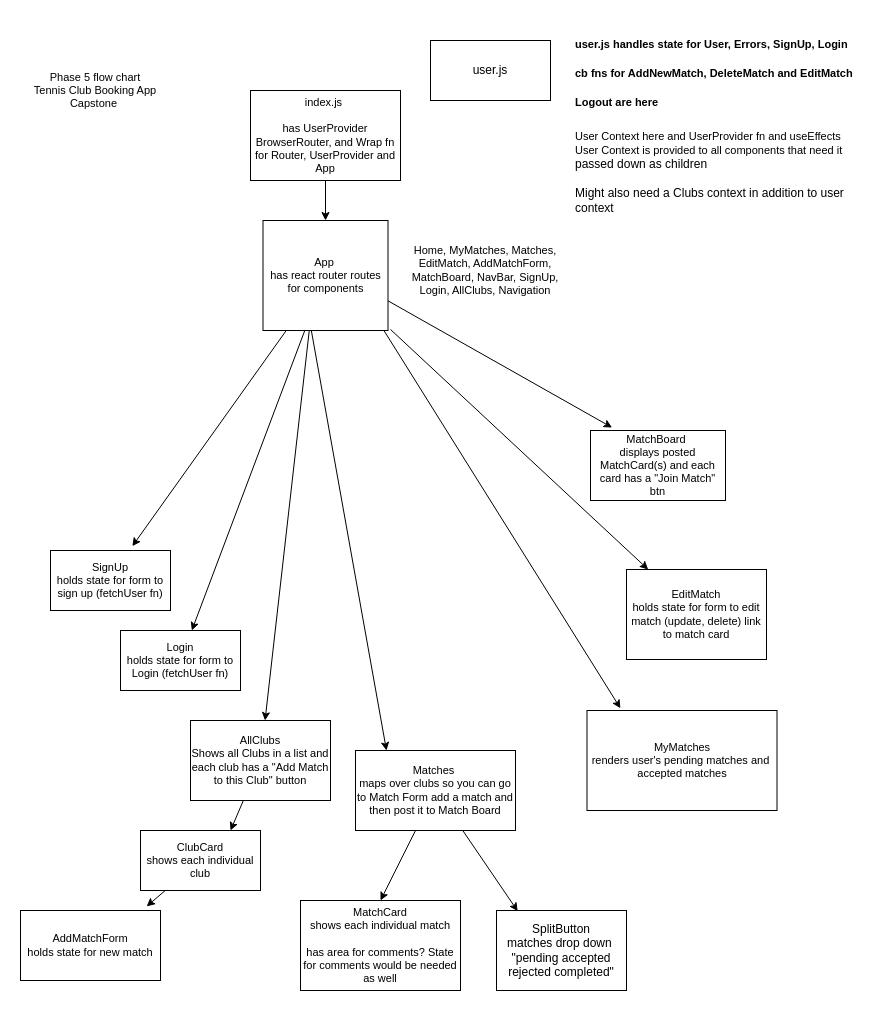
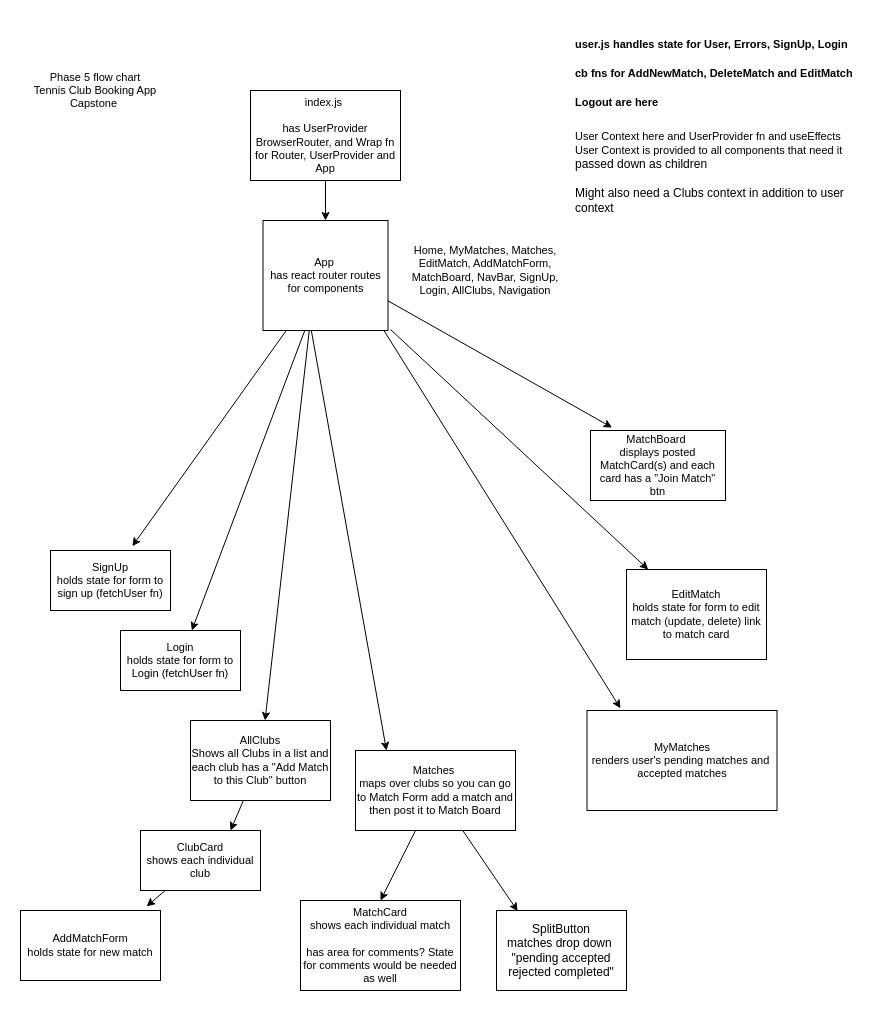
- <mxCell id="2" value="user.js" style="rounded=0;whiteSpace=wrap;html=1;" parent="1" vertex="1"><mxGeometry x="430" y="40" width="120" height="60" as="geometry" /></mxCell>
